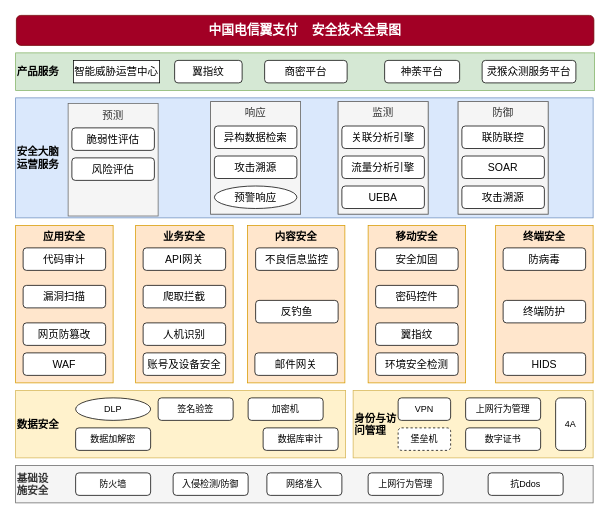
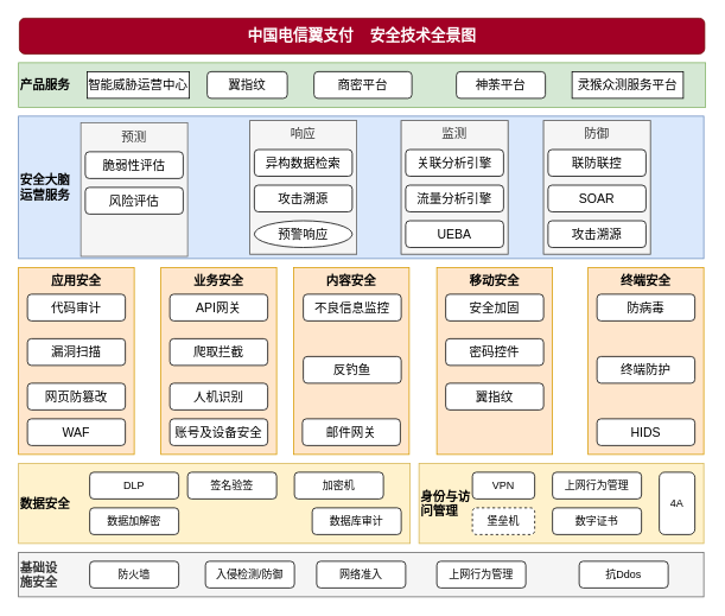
- <mxCell id="40" value="灵猴众测服务平台" style="rounded=1;whiteSpace=wrap;html=1;fontSize=14;align=center;" vertex="1" parent="1"><mxGeometry x="642" y="80" width="125" height="30" as="geometry" /></mxCell>
+ <mxCell id="40" value="灵猴众测服务平台" style="whiteSpace=wrap;html=1;fontSize=14;align=center;rounded=0;" vertex="1" parent="1"><mxGeometry x="642" y="80" width="125" height="30" as="geometry" /></mxCell>
- <mxCell id="50" value="环境安全检测" style="rounded=1;whiteSpace=wrap;html=1;fontSize=14;align=center;" vertex="1" parent="45"><mxGeometry x="10" y="170" width="110" height="30" as="geometry" /></mxCell>
- <mxCell id="6" value="DLP" style="ellipse;whiteSpace=wrap;html=1;align=center;" vertex="1" parent="1"><mxGeometry x="100" y="530" width="100" height="30" as="geometry" /></mxCell>
+ <mxCell id="6" value="DLP" style="rounded=1;whiteSpace=wrap;html=1;align=center;" vertex="1" parent="1"><mxGeometry x="100" y="530" width="100" height="30" as="geometry" /></mxCell>
